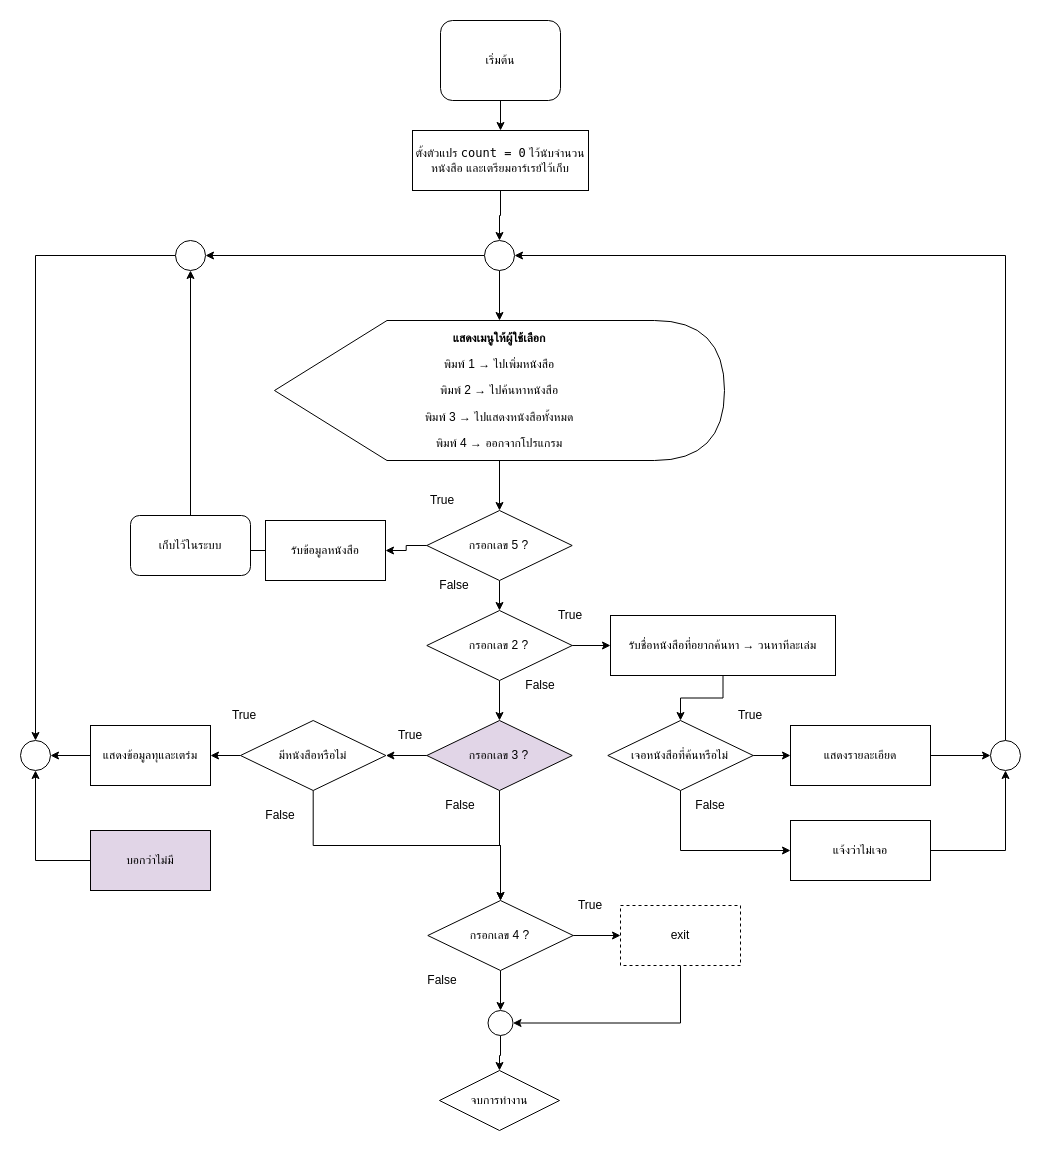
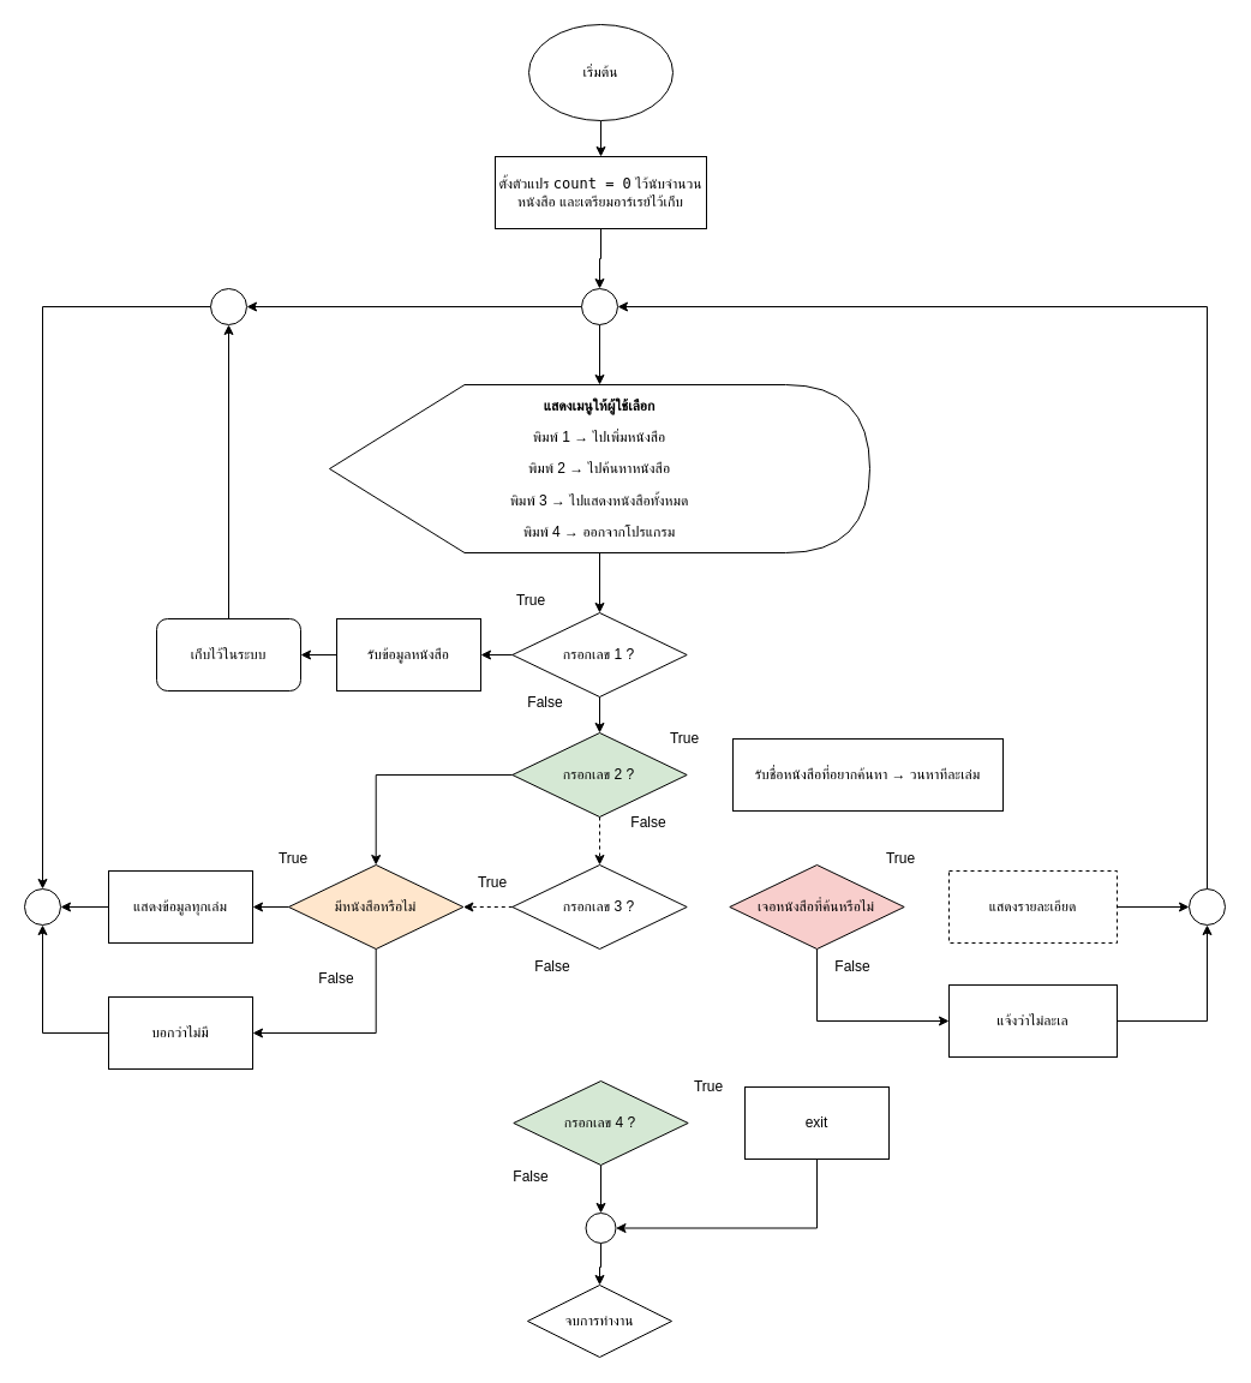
- <mxCell id="3" value="เริ่มต้น" style="whiteSpace=wrap;html=1;rounded=1;" vertex="1" parent="1"><mxGeometry x="440" y="20" width="120" height="80" as="geometry" /></mxCell>
+ <mxCell id="3" value="เริ่มต้น" style="ellipse;whiteSpace=wrap;html=1;" vertex="1" parent="1"><mxGeometry x="440" y="20" width="120" height="80" as="geometry" /></mxCell>
- <mxCell id="10" value="กรอกเลข 5 ?" style="rhombus;whiteSpace=wrap;html=1;" vertex="1" parent="1"><mxGeometry x="426.31" y="510" width="145.38" height="70" as="geometry" /></mxCell>
+ <mxCell id="10" value="กรอกเลข 1 ?" style="rhombus;whiteSpace=wrap;html=1;" vertex="1" parent="1"><mxGeometry x="426.31" y="510" width="145.38" height="70" as="geometry" /></mxCell>
- <mxCell id="12" value="รับข้อมูลหนังสือ" style="rounded=0;whiteSpace=wrap;html=1;" vertex="1" parent="1"><mxGeometry x="265" y="520" width="120" height="60" as="geometry" /></mxCell>
+ <mxCell id="12" value="รับข้อมูลหนังสือ" style="rounded=0;whiteSpace=wrap;html=1;" vertex="1" parent="1"><mxGeometry x="280" y="515" width="120" height="60" as="geometry" /></mxCell>
- <mxCell id="20" value="กรอกเลข 2 ?" style="rhombus;whiteSpace=wrap;html=1;" vertex="1" parent="1"><mxGeometry x="426.31" y="610" width="145.38" height="70" as="geometry" /></mxCell>
+ <mxCell id="20" value="กรอกเลข 2 ?" style="rhombus;whiteSpace=wrap;html=1;fillColor=#d5e8d4;" vertex="1" parent="1"><mxGeometry x="426.31" y="610" width="145.38" height="70" as="geometry" /></mxCell>
- <mxCell id="18" value="" style="edgeStyle=orthogonalEdgeStyle;rounded=0;orthogonalLoop=1;jettySize=auto;html=1;" edge="1" parent="1" source="20" target="22"><mxGeometry relative="1" as="geometry" /></mxCell>
+ <mxCell id="18" value="" style="edgeStyle=orthogonalEdgeStyle;rounded=0;orthogonalLoop=1;jettySize=auto;html=1;" edge="1" parent="1" source="20" target="37"><mxGeometry relative="1" as="geometry" /></mxCell>
- <mxCell id="19" value="" style="edgeStyle=orthogonalEdgeStyle;rounded=0;orthogonalLoop=1;jettySize=auto;html=1;" edge="1" parent="1" source="20" target="34"><mxGeometry relative="1" as="geometry" /></mxCell>
+ <mxCell id="19" value="" style="edgeStyle=orthogonalEdgeStyle;rounded=0;orthogonalLoop=1;jettySize=auto;html=1;dashed=1;" edge="1" parent="1" source="20" target="34"><mxGeometry relative="1" as="geometry" /></mxCell>
- <mxCell id="21" value="" style="edgeStyle=orthogonalEdgeStyle;rounded=0;orthogonalLoop=1;jettySize=auto;html=1;" edge="1" parent="1" source="22" target="25"><mxGeometry relative="1" as="geometry" /></mxCell>
- <mxCell id="41" value="แสดงข้อมูลทุและเตร่ม" style="rounded=0;whiteSpace=wrap;html=1;" vertex="1" parent="1"><mxGeometry x="90" y="725" width="120" height="60" as="geometry" /></mxCell>
+ <mxCell id="41" value="แสดงข้อมูลทุกเล่ม" style="rounded=0;whiteSpace=wrap;html=1;" vertex="1" parent="1"><mxGeometry x="90" y="725" width="120" height="60" as="geometry" /></mxCell>
- <mxCell id="37" value="มีหนังสือหรือไม่" style="rhombus;whiteSpace=wrap;html=1;" vertex="1" parent="1"><mxGeometry x="240" y="720" width="145.38" height="70" as="geometry" /></mxCell>
+ <mxCell id="37" value="มีหนังสือหรือไม่" style="rhombus;whiteSpace=wrap;html=1;fillColor=#ffe6cc;" vertex="1" parent="1"><mxGeometry x="240" y="720" width="145.38" height="70" as="geometry" /></mxCell>
- <mxCell id="32" value="" style="edgeStyle=orthogonalEdgeStyle;rounded=0;orthogonalLoop=1;jettySize=auto;html=1;" edge="1" parent="1" source="34" target="37"><mxGeometry relative="1" as="geometry" /></mxCell>
+ <mxCell id="32" value="" style="edgeStyle=orthogonalEdgeStyle;rounded=0;orthogonalLoop=1;jettySize=auto;html=1;dashed=1;" edge="1" parent="1" source="34" target="37"><mxGeometry relative="1" as="geometry" /></mxCell>
- <mxCell id="34" value="กรอกเลข 3 ?" style="rhombus;whiteSpace=wrap;html=1;fillColor=#e1d5e7;" vertex="1" parent="1"><mxGeometry x="426.31" y="720" width="145.38" height="70" as="geometry" /></mxCell>
+ <mxCell id="34" value="กรอกเลข 3 ?" style="rhombus;whiteSpace=wrap;html=1;" vertex="1" parent="1"><mxGeometry x="426.31" y="720" width="145.38" height="70" as="geometry" /></mxCell>
- <mxCell id="25" value="เจอหนังสือที่ค้นหรือไม่" style="rhombus;whiteSpace=wrap;html=1;" vertex="1" parent="1"><mxGeometry x="607.31" y="720" width="145.38" height="70" as="geometry" /></mxCell>
+ <mxCell id="25" value="เจอหนังสือที่ค้นหรือไม่" style="rhombus;whiteSpace=wrap;html=1;fillColor=#f8cecc;" vertex="1" parent="1"><mxGeometry x="607.31" y="720" width="145.38" height="70" as="geometry" /></mxCell>
- <mxCell id="24" value="" style="edgeStyle=orthogonalEdgeStyle;rounded=0;orthogonalLoop=1;jettySize=auto;html=1;" edge="1" parent="1" source="25" target="29"><mxGeometry relative="1" as="geometry" /></mxCell>
- <mxCell id="29" value="แสดงรายละเอียด" style="rounded=0;whiteSpace=wrap;html=1;" vertex="1" parent="1"><mxGeometry x="790" y="725" width="140" height="60" as="geometry" /></mxCell>
+ <mxCell id="29" value="แสดงรายละเอียด" style="rounded=0;whiteSpace=wrap;html=1;dashed=1;" vertex="1" parent="1"><mxGeometry x="790" y="725" width="140" height="60" as="geometry" /></mxCell>
- <mxCell id="33" value="" style="edgeStyle=orthogonalEdgeStyle;rounded=0;orthogonalLoop=1;jettySize=auto;html=1;" edge="1" parent="1" source="34" target="45"><mxGeometry relative="1" as="geometry" /></mxCell>
- <mxCell id="35" value="" style="edgeStyle=orthogonalEdgeStyle;rounded=0;orthogonalLoop=1;jettySize=auto;html=1;exitX=0.5;exitY=1;exitDx=0;exitDy=0;" edge="1" parent="1" source="37" target="45"><mxGeometry relative="1" as="geometry" /></mxCell>
+ <mxCell id="35" value="" style="edgeStyle=orthogonalEdgeStyle;rounded=0;orthogonalLoop=1;jettySize=auto;html=1;exitX=0.5;exitY=1;exitDx=0;exitDy=0;entryX=1;entryY=0.5;entryDx=0;entryDy=0;" edge="1" parent="1" source="37" target="39"><mxGeometry relative="1" as="geometry" /></mxCell>
- <mxCell id="27" value="แจ้งว่าไม่เจอ" style="rounded=0;whiteSpace=wrap;html=1;" vertex="1" parent="1"><mxGeometry x="790" y="820" width="140" height="60" as="geometry" /></mxCell>
+ <mxCell id="27" value="แจ้งว่าไม่ละเล" style="rounded=0;whiteSpace=wrap;html=1;" vertex="1" parent="1"><mxGeometry x="790" y="820" width="140" height="60" as="geometry" /></mxCell>
- <mxCell id="39" value="บอกว่าไม่มี" style="rounded=0;whiteSpace=wrap;html=1;fillColor=#e1d5e7;" vertex="1" parent="1"><mxGeometry x="90" y="830" width="120" height="60" as="geometry" /></mxCell>
+ <mxCell id="39" value="บอกว่าไม่มี" style="rounded=0;whiteSpace=wrap;html=1;" vertex="1" parent="1"><mxGeometry x="90" y="830" width="120" height="60" as="geometry" /></mxCell>
- <mxCell id="45" value="กรอกเลข 4 ?" style="rhombus;whiteSpace=wrap;html=1;" vertex="1" parent="1"><mxGeometry x="427.31" y="900" width="145.38" height="70" as="geometry" /></mxCell>
+ <mxCell id="45" value="กรอกเลข 4 ?" style="rhombus;whiteSpace=wrap;html=1;fillColor=#d5e8d4;" vertex="1" parent="1"><mxGeometry x="427.31" y="900" width="145.38" height="70" as="geometry" /></mxCell>
- <mxCell id="43" value="" style="edgeStyle=orthogonalEdgeStyle;rounded=0;orthogonalLoop=1;jettySize=auto;html=1;" edge="1" parent="1" source="45" target="58"><mxGeometry relative="1" as="geometry" /></mxCell>
- <mxCell id="58" value="exit" style="rounded=0;whiteSpace=wrap;html=1;dashed=1;" vertex="1" parent="1"><mxGeometry x="620" y="905" width="120" height="60" as="geometry" /></mxCell>
+ <mxCell id="58" value="exit" style="rounded=0;whiteSpace=wrap;html=1;" vertex="1" parent="1"><mxGeometry x="620" y="905" width="120" height="60" as="geometry" /></mxCell>
